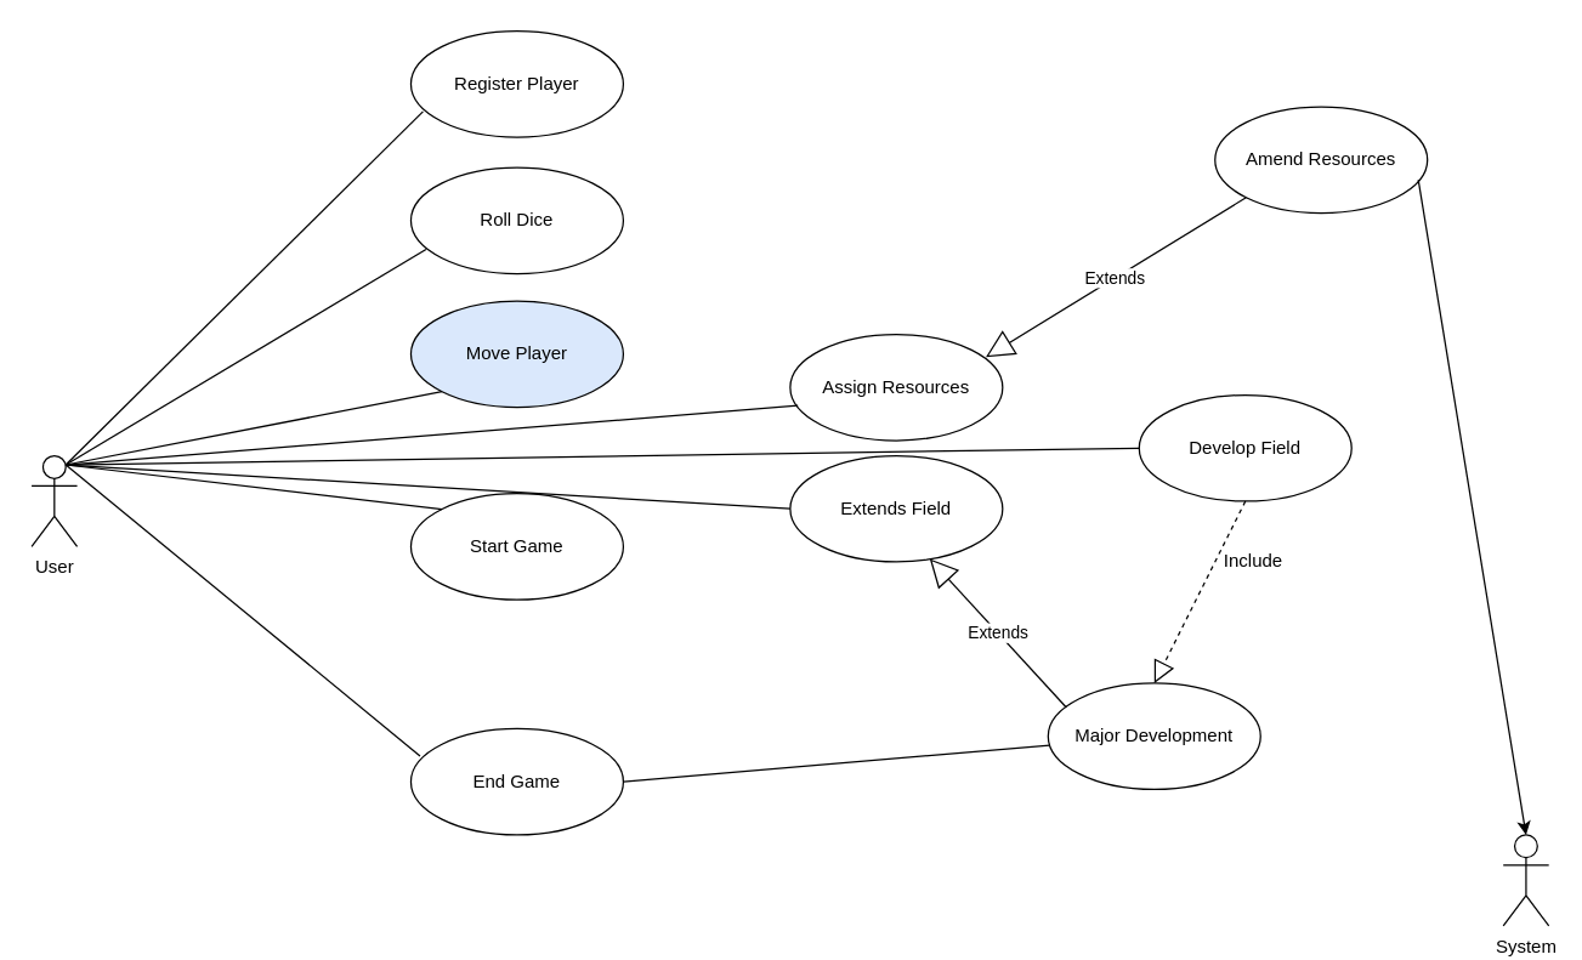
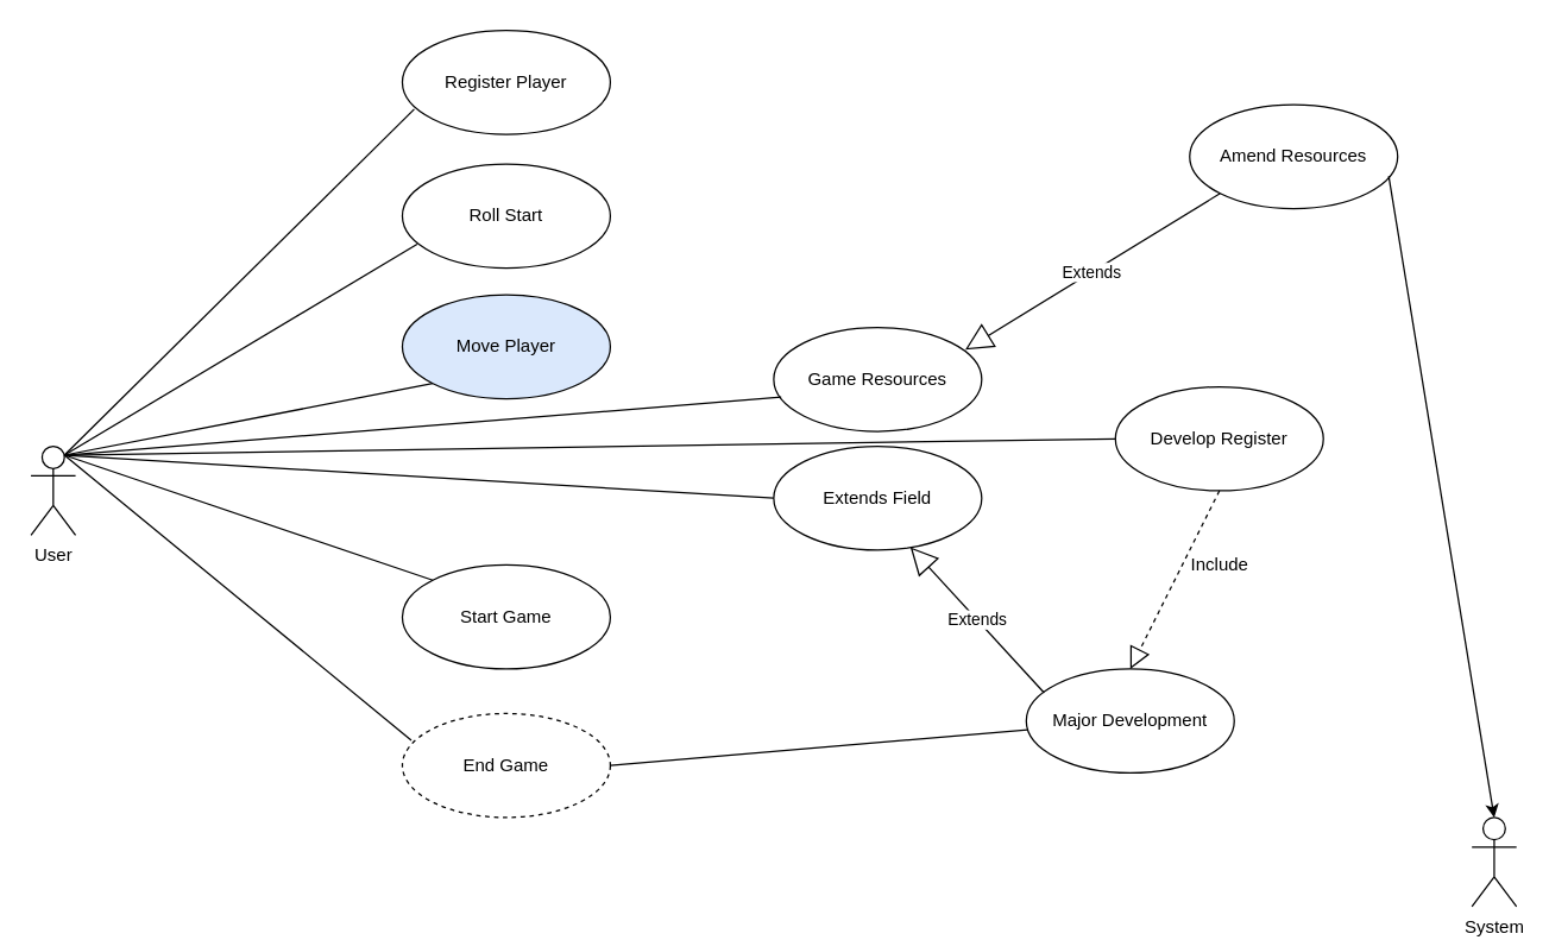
- <mxCell id="4" value="Roll Dice" style="ellipse;whiteSpace=wrap;html=1;" vertex="1" parent="1"><mxGeometry x="270" y="110" width="140" height="70" as="geometry" /></mxCell>
+ <mxCell id="4" value="Roll Start" style="ellipse;whiteSpace=wrap;html=1;" vertex="1" parent="1"><mxGeometry x="270" y="110" width="140" height="70" as="geometry" /></mxCell>
- <mxCell id="9" value="Assign Resources" style="ellipse;whiteSpace=wrap;html=1;" vertex="1" parent="1"><mxGeometry x="520" y="220" width="140" height="70" as="geometry" /></mxCell>
+ <mxCell id="9" value="Game Resources" style="ellipse;whiteSpace=wrap;html=1;" vertex="1" parent="1"><mxGeometry x="520" y="220" width="140" height="70" as="geometry" /></mxCell>
- <mxCell id="17" value="Develop Field" style="ellipse;whiteSpace=wrap;html=1;" vertex="1" parent="1"><mxGeometry x="750" y="260" width="140" height="70" as="geometry" /></mxCell>
+ <mxCell id="17" value="Develop Register" style="ellipse;whiteSpace=wrap;html=1;" vertex="1" parent="1"><mxGeometry x="750" y="260" width="140" height="70" as="geometry" /></mxCell>
- <mxCell id="15" value="Start Game" style="ellipse;whiteSpace=wrap;html=1;" vertex="1" parent="1"><mxGeometry x="270" y="325" width="140" height="70" as="geometry" /></mxCell>
+ <mxCell id="15" value="Start Game" style="ellipse;whiteSpace=wrap;html=1;" vertex="1" parent="1"><mxGeometry x="270" y="380" width="140" height="70" as="geometry" /></mxCell>
- <mxCell id="26" value="Include" style="text;html=1;align=center;verticalAlign=middle;resizable=0;points=[];autosize=1;" vertex="1" parent="1"><mxGeometry x="800" y="360" width="50" height="20" as="geometry" /></mxCell>
+ <mxCell id="26" value="Include" style="text;html=1;align=center;verticalAlign=middle;resizable=0;points=[];autosize=1;" vertex="1" parent="1"><mxGeometry x="795" y="370" width="50" height="20" as="geometry" /></mxCell>
- <mxCell id="18" value="End Game" style="ellipse;whiteSpace=wrap;html=1;" vertex="1" parent="1"><mxGeometry x="270" y="480" width="140" height="70" as="geometry" /></mxCell>
+ <mxCell id="18" value="End Game" style="ellipse;whiteSpace=wrap;html=1;dashed=1;" vertex="1" parent="1"><mxGeometry x="270" y="480" width="140" height="70" as="geometry" /></mxCell>
